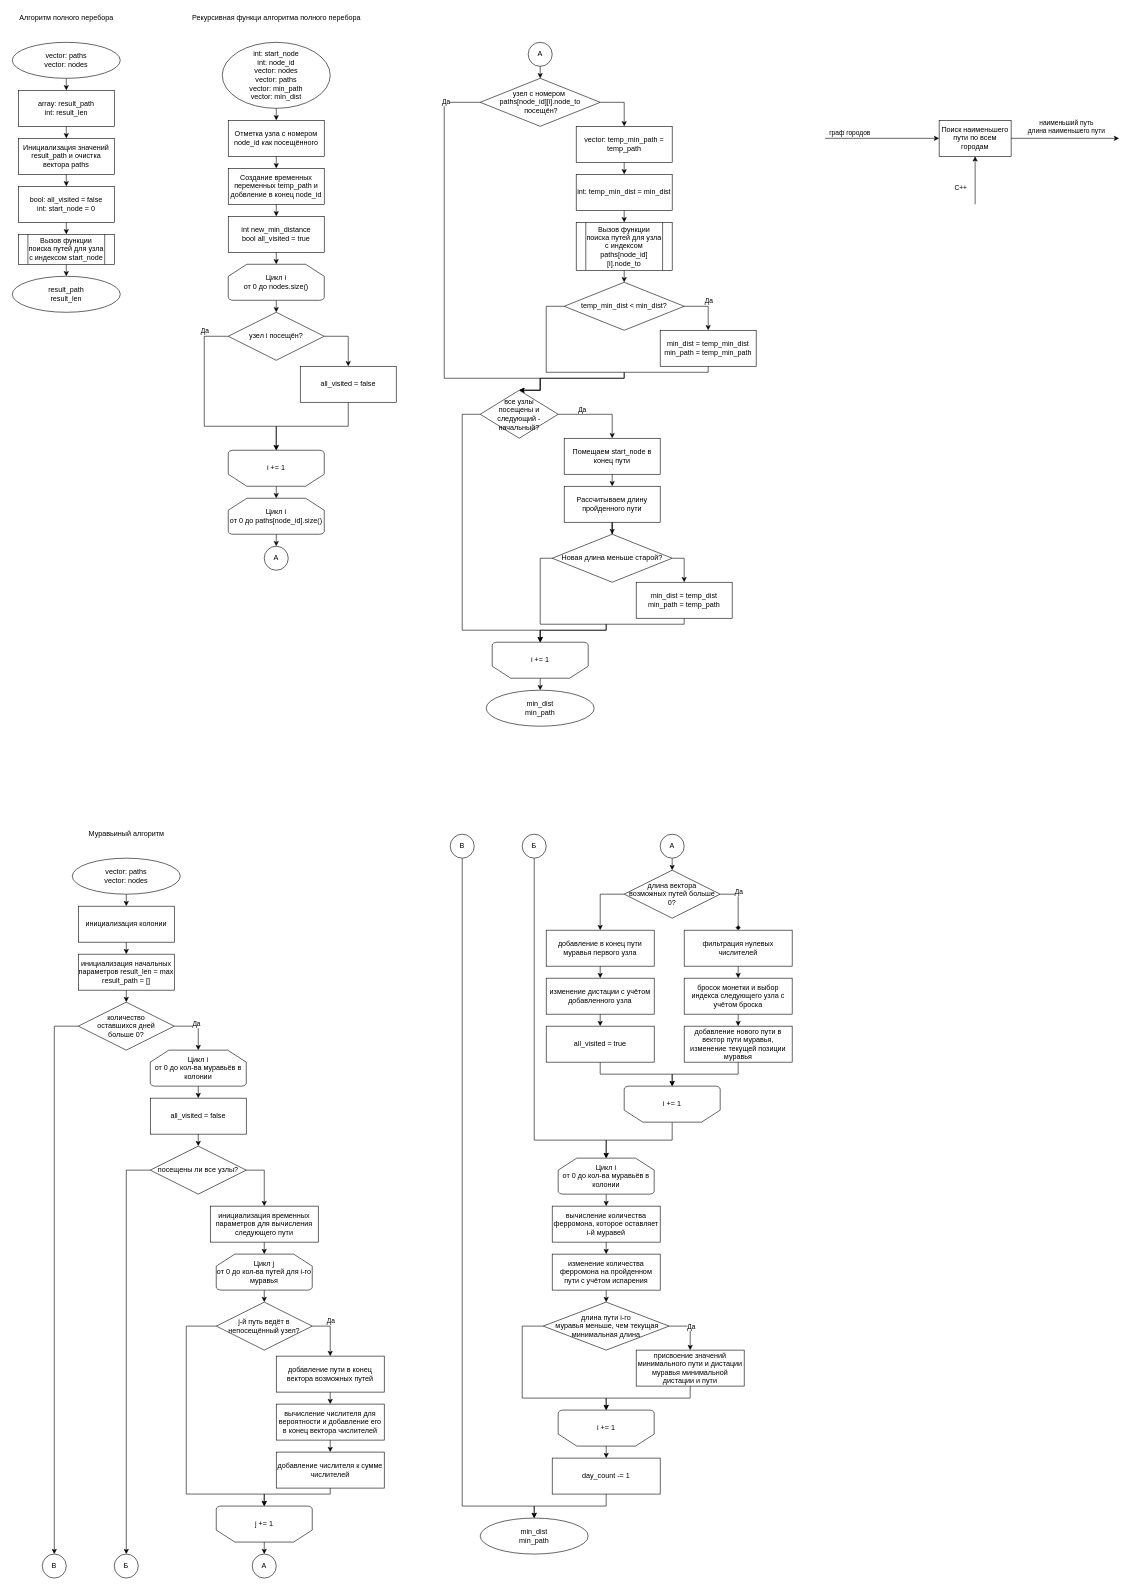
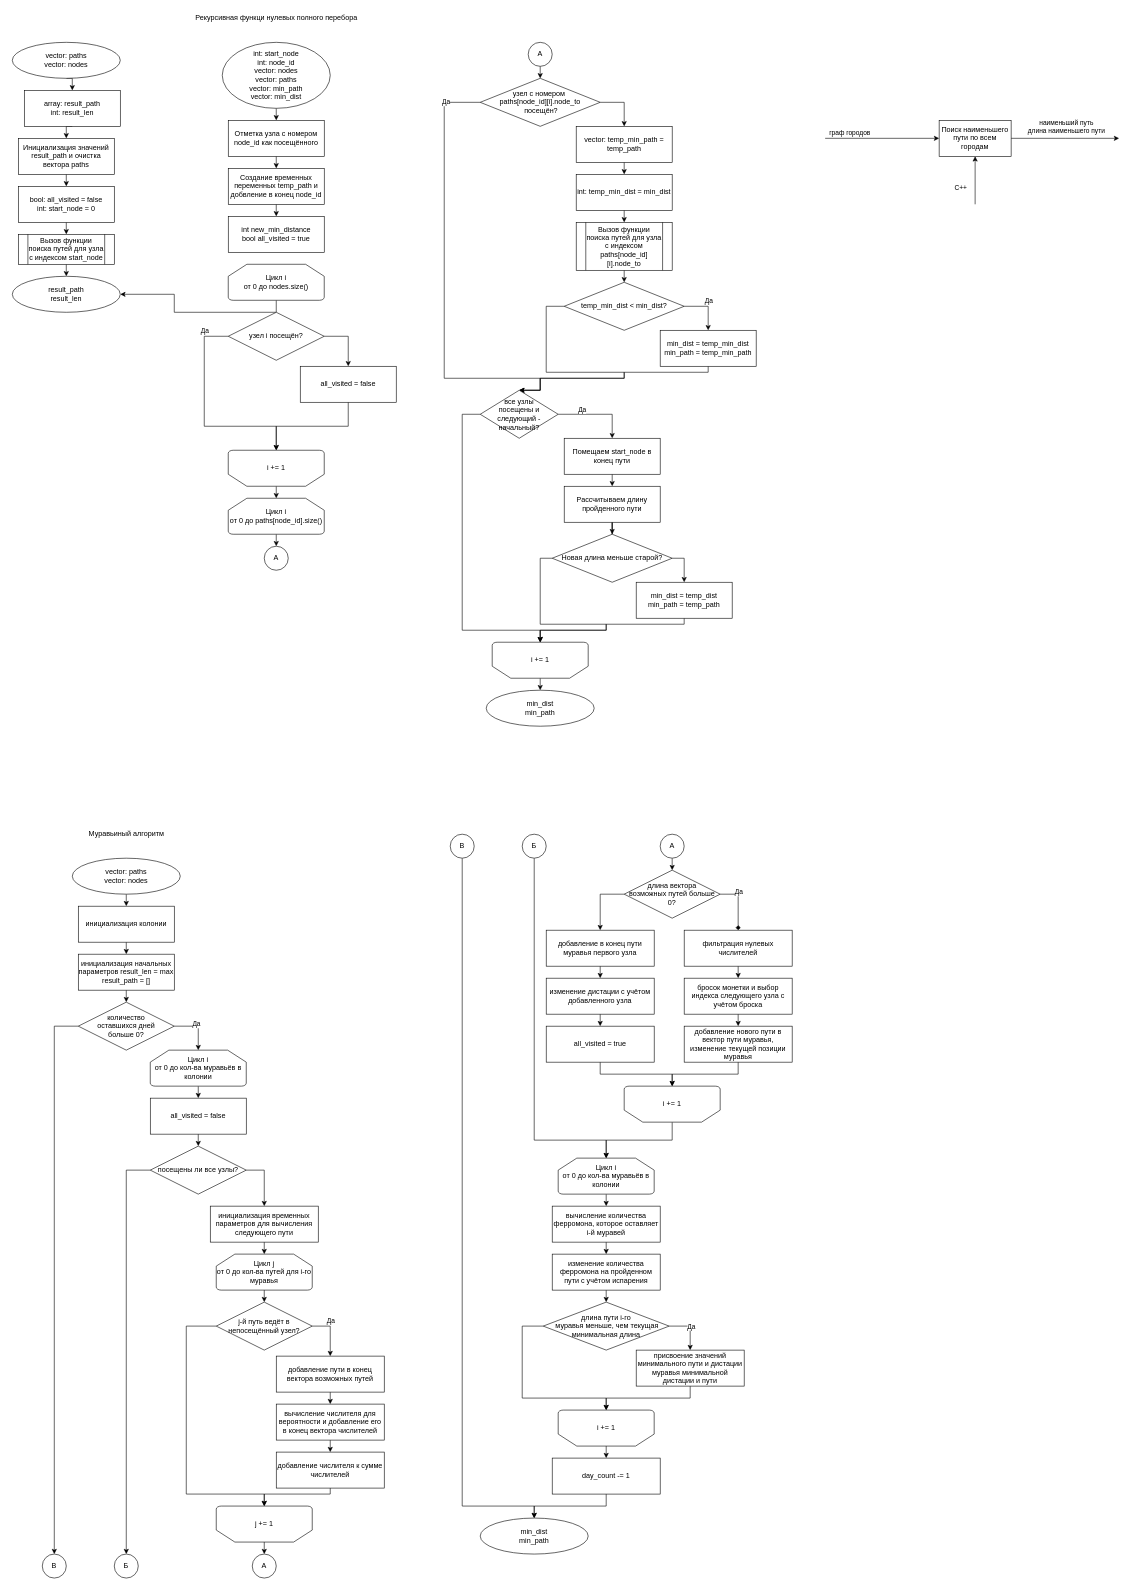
- <mxCell id="2" value="Алгоритм полного перебора" style="text;html=1;align=center;verticalAlign=middle;resizable=0;points=[];autosize=1;strokeColor=none;" parent="1" vertex="1"><mxGeometry x="25" y="20" width="170" height="20" as="geometry" /></mxCell>
- <mxCell id="21" value="Рекурсивная функци алгоритма полного перебора" style="text;html=1;align=center;verticalAlign=middle;resizable=0;points=[];autosize=1;strokeColor=none;" vertex="1" parent="1"><mxGeometry x="310" y="20" width="300" height="20" as="geometry" /></mxCell>
+ <mxCell id="21" value="Рекурсивная функци нулевых полного перебора" style="text;html=1;align=center;verticalAlign=middle;resizable=0;points=[];autosize=1;strokeColor=none;" vertex="1" parent="1"><mxGeometry x="310" y="20" width="300" height="20" as="geometry" /></mxCell>
- <mxCell id="20" value="array: result_path&lt;br&gt;int: result_len" style="rounded=0;whiteSpace=wrap;html=1;strokeWidth=1;" vertex="1" parent="1"><mxGeometry x="30" y="150" width="160" height="60" as="geometry" /></mxCell>
+ <mxCell id="20" value="array: result_path&lt;br&gt;int: result_len" style="rounded=0;whiteSpace=wrap;html=1;strokeWidth=1;" vertex="1" parent="1"><mxGeometry x="40" y="150" width="160" height="60" as="geometry" /></mxCell>
- <mxCell id="28" style="edgeStyle=orthogonalEdgeStyle;rounded=0;orthogonalLoop=1;jettySize=auto;html=1;exitX=0.5;exitY=1;exitDx=0;exitDy=0;entryX=0.5;entryY=0;entryDx=0;entryDy=0;entryPerimeter=0;" edge="1" parent="1" source="29" target="31"><mxGeometry relative="1" as="geometry" /></mxCell>
- <mxCell id="30" style="edgeStyle=orthogonalEdgeStyle;rounded=0;orthogonalLoop=1;jettySize=auto;html=1;exitX=0.5;exitY=1;exitDx=0;exitDy=0;exitPerimeter=0;entryX=0.5;entryY=0;entryDx=0;entryDy=0;" edge="1" parent="1" source="31" target="37"><mxGeometry relative="1" as="geometry" /></mxCell>
+ <mxCell id="30" style="edgeStyle=orthogonalEdgeStyle;rounded=0;orthogonalLoop=1;jettySize=auto;html=1;exitX=0.5;exitY=1;exitDx=0;exitDy=0;exitPerimeter=0;" edge="1" parent="1" source="31" target="14"><mxGeometry relative="1" as="geometry" /></mxCell>
